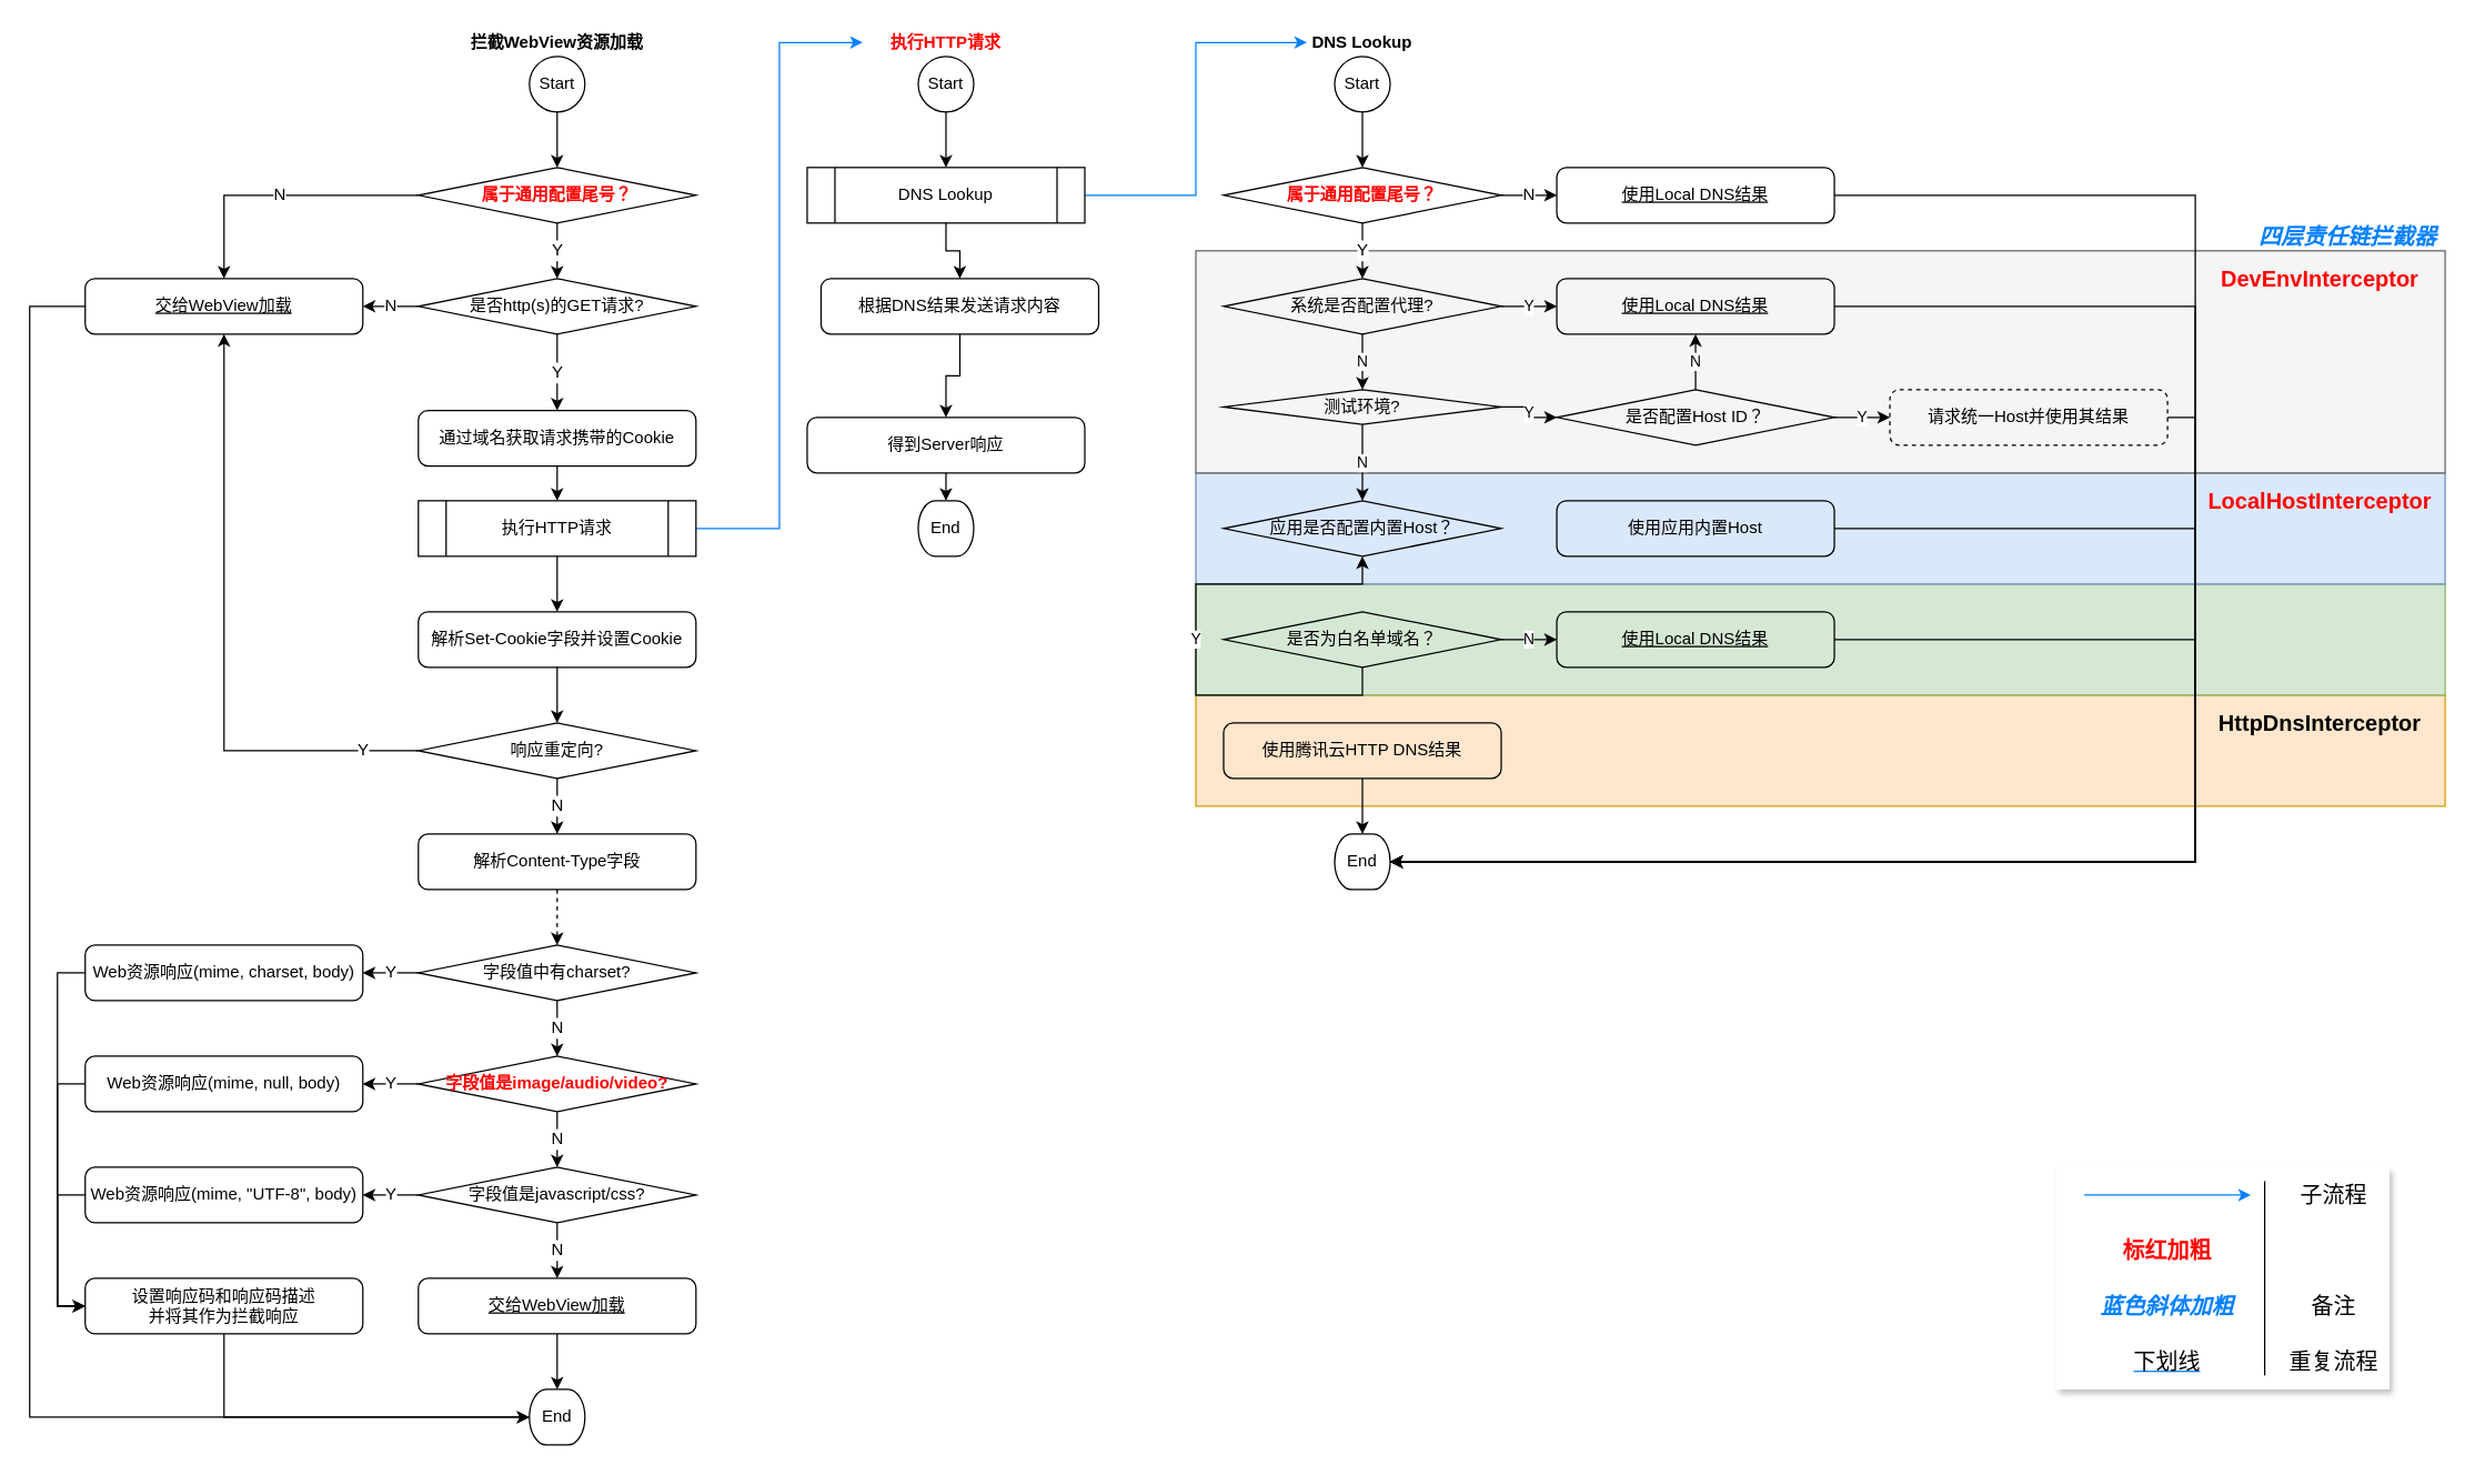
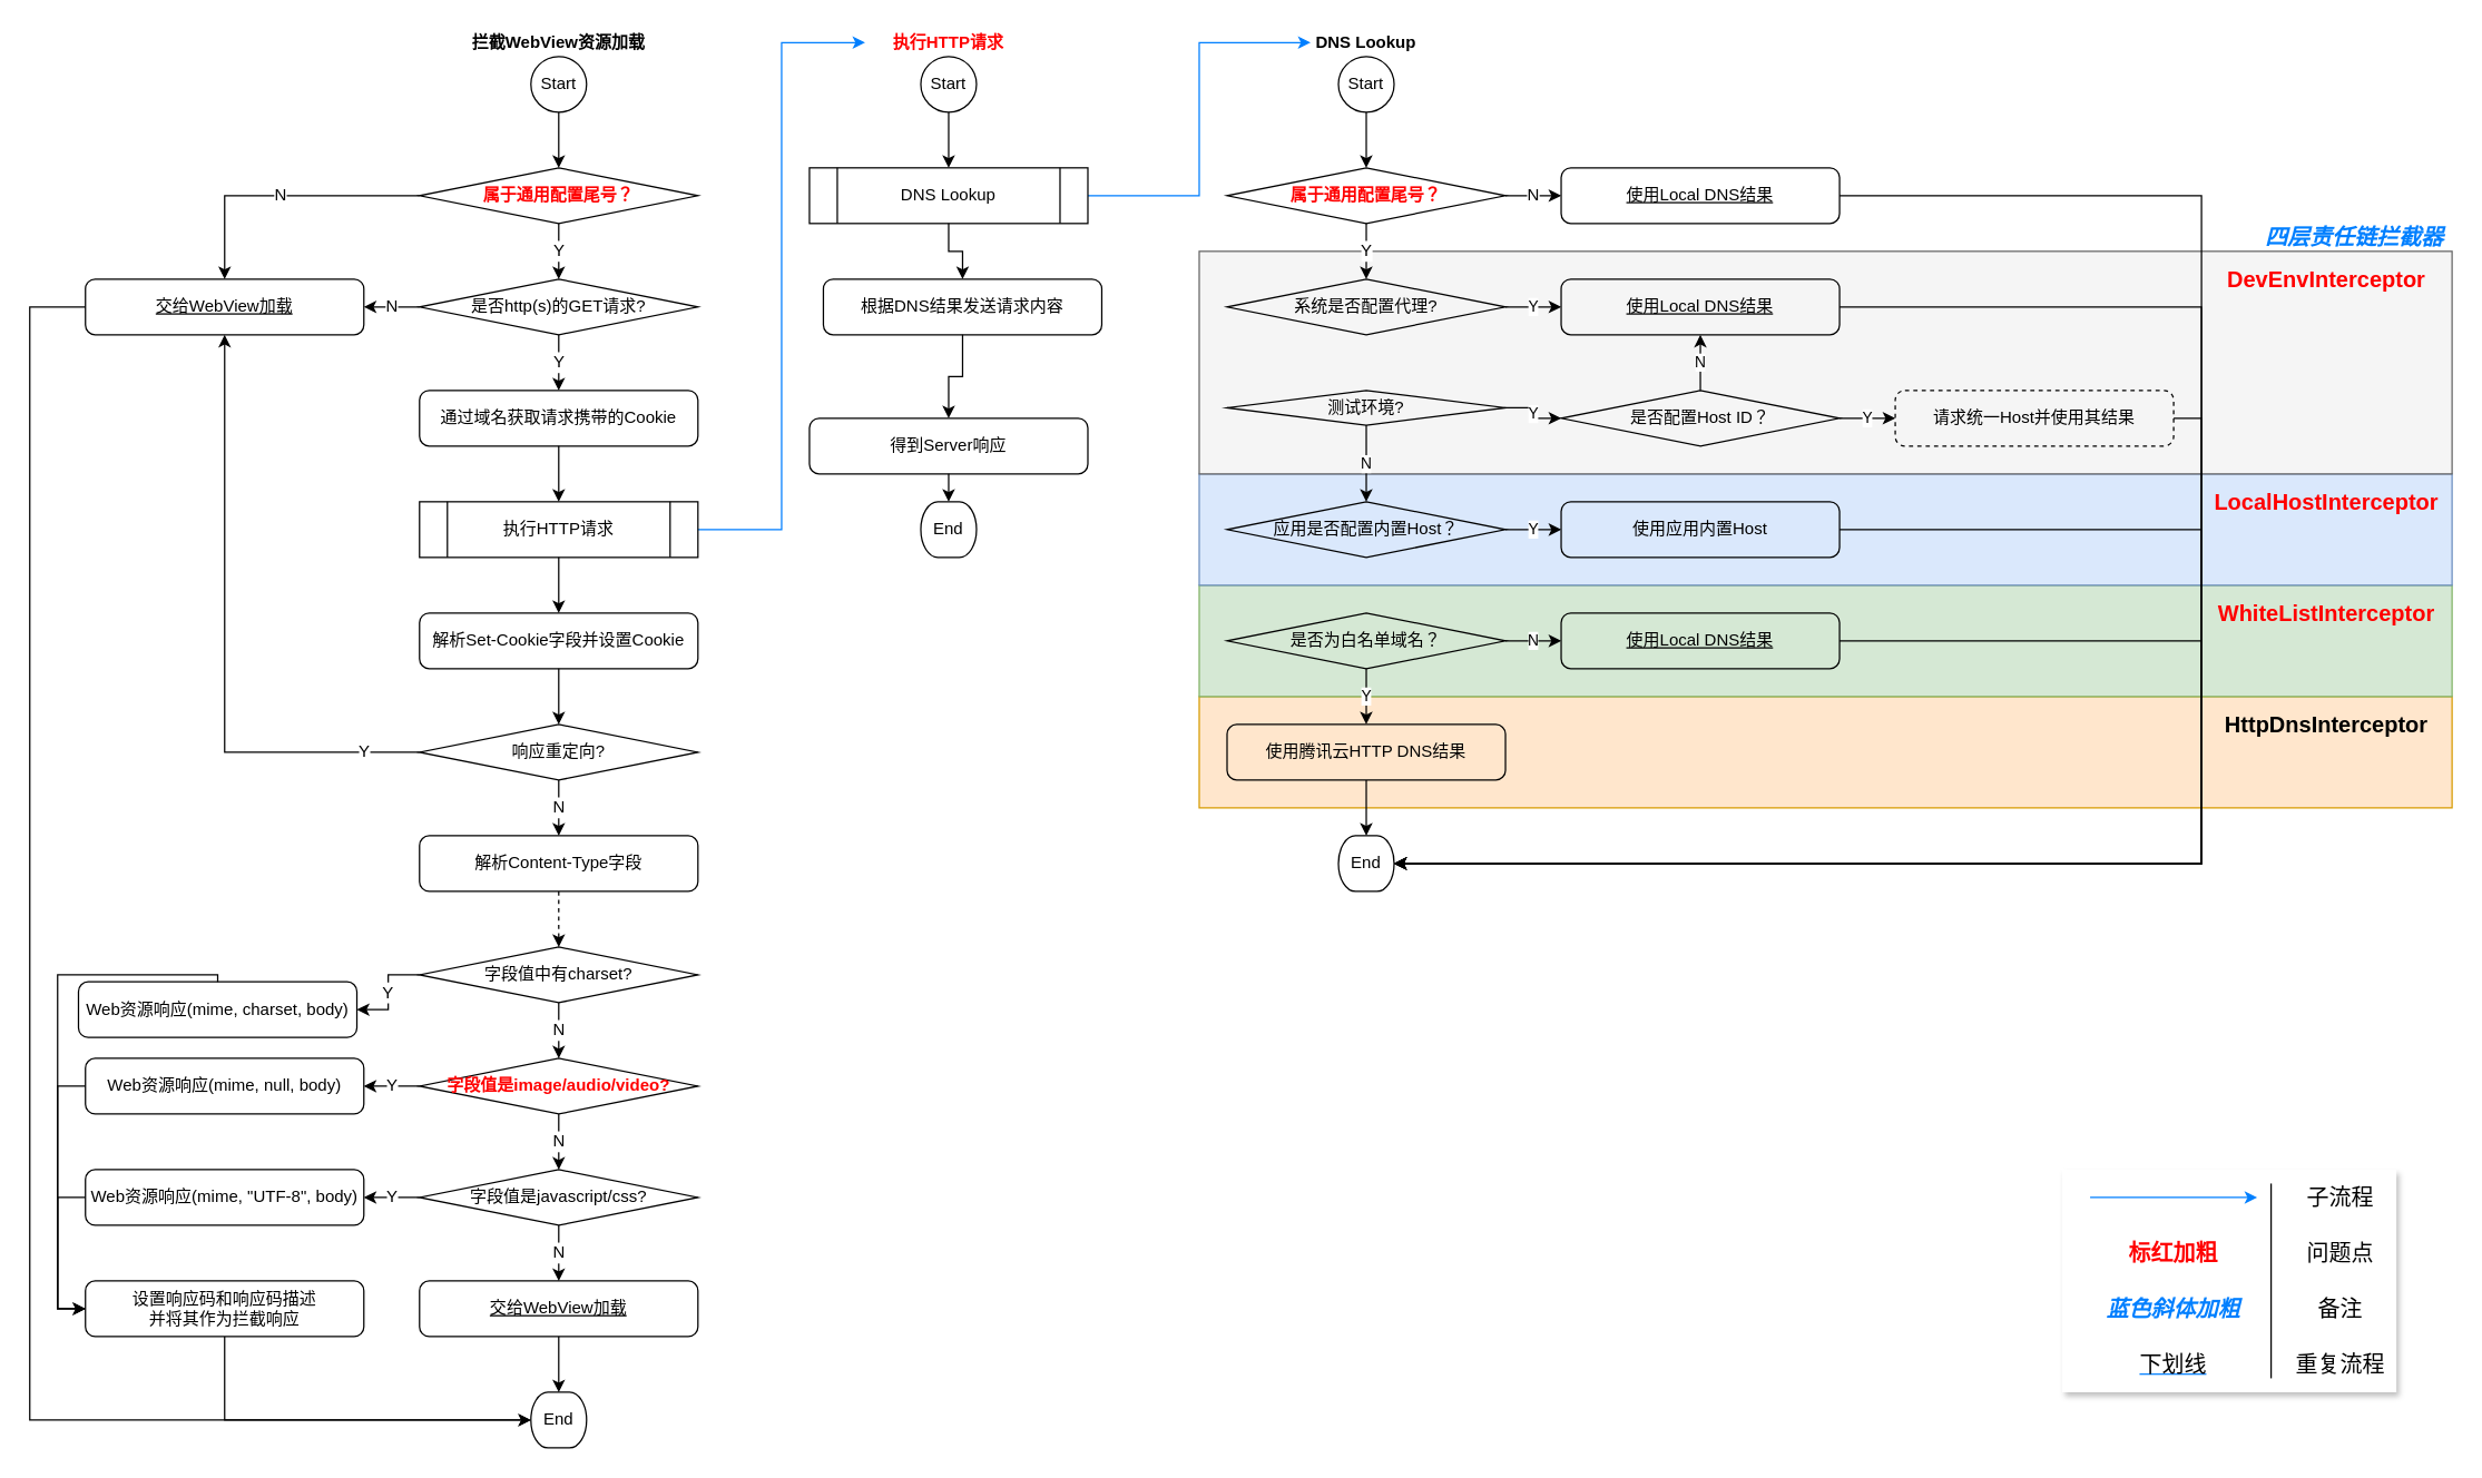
- <mxCell id="21" value="N" style="edgeStyle=orthogonalEdgeStyle;rounded=0;orthogonalLoop=1;jettySize=auto;html=1;exitX=0.5;exitY=1;exitDx=0;exitDy=0;exitPerimeter=0;" edge="1" parent="1" source="23" target="26"><mxGeometry relative="1" as="geometry"><mxPoint x="981" y="280" as="targetPoint" /></mxGeometry></mxCell>
- <mxCell id="67" value="通过域名获取请求携带的Cookie" style="rounded=1;whiteSpace=wrap;html=1;absoluteArcSize=1;arcSize=14;strokeWidth=1;fillColor=none;" vertex="1" parent="1"><mxGeometry x="300.89" y="295" width="200" height="40" as="geometry" /></mxCell>
+ <mxCell id="67" value="通过域名获取请求携带的Cookie" style="rounded=1;whiteSpace=wrap;html=1;absoluteArcSize=1;arcSize=14;strokeWidth=1;fillColor=none;" vertex="1" parent="1"><mxGeometry x="300.89" y="280" width="200" height="40" as="geometry" /></mxCell>
+ <mxCell id="34" value="Y" style="edgeStyle=orthogonalEdgeStyle;rounded=0;orthogonalLoop=1;jettySize=auto;html=1;exitX=1;exitY=0.5;exitDx=0;exitDy=0;exitPerimeter=0;" edge="1" parent="1" source="35" target="37"><mxGeometry relative="1" as="geometry" /></mxCell>
+ <mxCell id="48" value="WhiteListInterceptor" style="text;html=1;strokeColor=none;fillColor=none;align=center;verticalAlign=middle;whiteSpace=wrap;rounded=0;fontSize=16;fontStyle=1;fontColor=#FF0000;" vertex="1" parent="1"><mxGeometry x="1581" y="420" width="180" height="40" as="geometry" /></mxCell>
- <mxCell id="39" value="Y" style="edgeStyle=orthogonalEdgeStyle;rounded=0;orthogonalLoop=1;jettySize=auto;html=1;exitX=0.5;exitY=1;exitDx=0;exitDy=0;exitPerimeter=0;" edge="1" parent="1" source="40" target="35"><mxGeometry relative="1" as="geometry" /></mxCell>
+ <mxCell id="39" value="Y" style="edgeStyle=orthogonalEdgeStyle;rounded=0;orthogonalLoop=1;jettySize=auto;html=1;exitX=0.5;exitY=1;exitDx=0;exitDy=0;exitPerimeter=0;entryX=0.5;entryY=0;entryDx=0;entryDy=0;" edge="1" parent="1" source="40" target="44"><mxGeometry relative="1" as="geometry" /></mxCell>
- <mxCell id="80" value="Web资源响应(mime, charset, body)" style="rounded=1;whiteSpace=wrap;html=1;absoluteArcSize=1;arcSize=14;strokeWidth=1;fillColor=none;" vertex="1" parent="1"><mxGeometry x="60.89" y="680" width="200" height="40" as="geometry" /></mxCell>
+ <mxCell id="80" value="Web资源响应(mime, charset, body)" style="rounded=1;whiteSpace=wrap;html=1;absoluteArcSize=1;arcSize=14;strokeWidth=1;fillColor=none;" vertex="1" parent="1"><mxGeometry x="55.89" y="705" width="200" height="40" as="geometry" /></mxCell>
+ <mxCell id="102" value="问题点" style="text;html=1;strokeColor=none;fillColor=none;align=center;verticalAlign=middle;whiteSpace=wrap;rounded=0;fontSize=16;" vertex="1" parent="1"><mxGeometry x="1641" y="890" width="80" height="20" as="geometry" /></mxCell>
